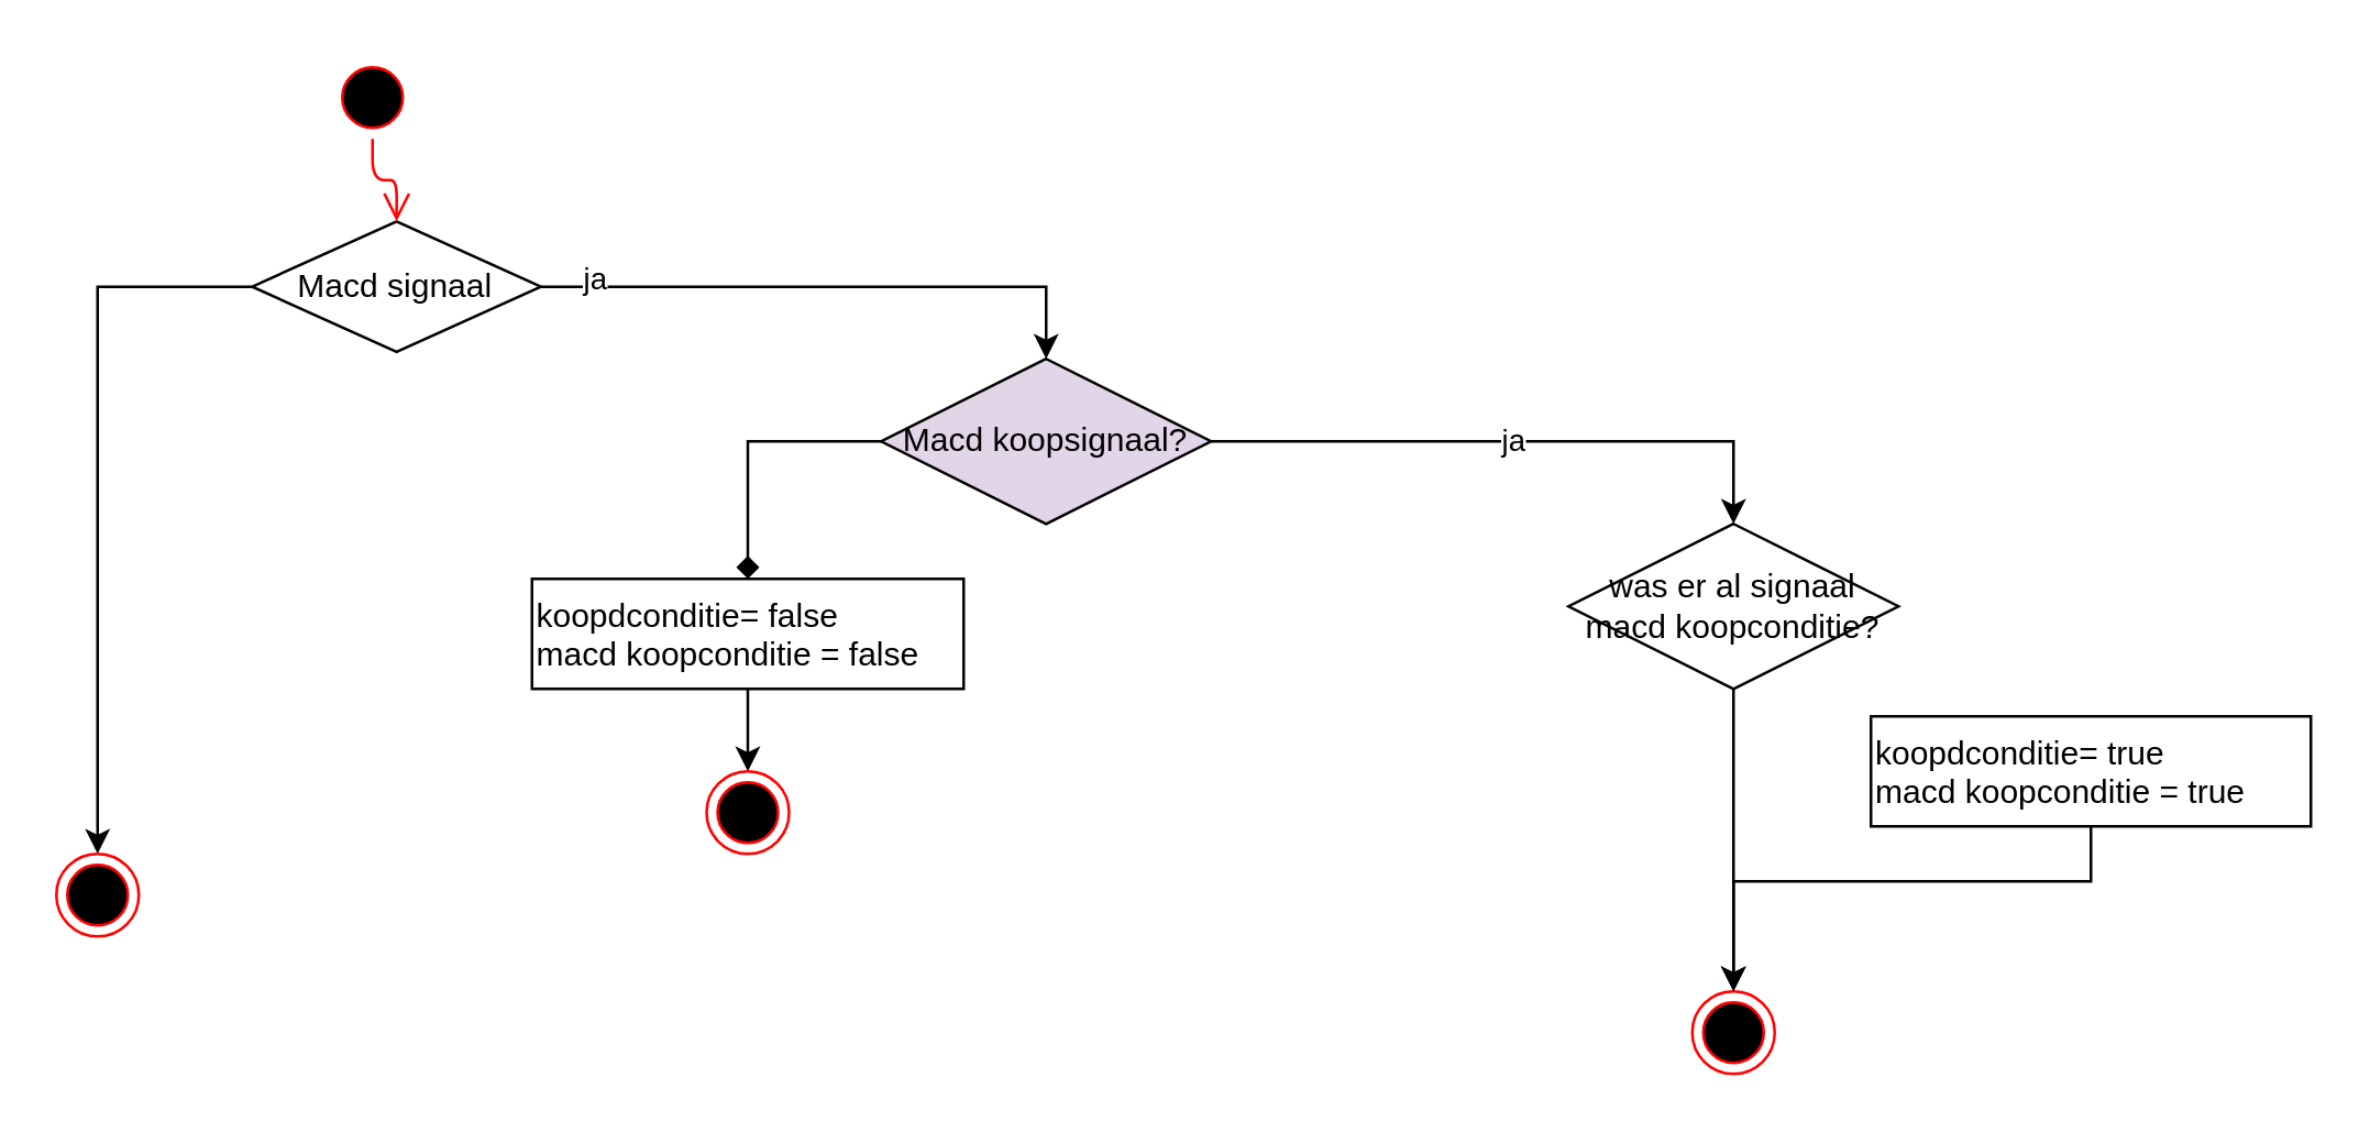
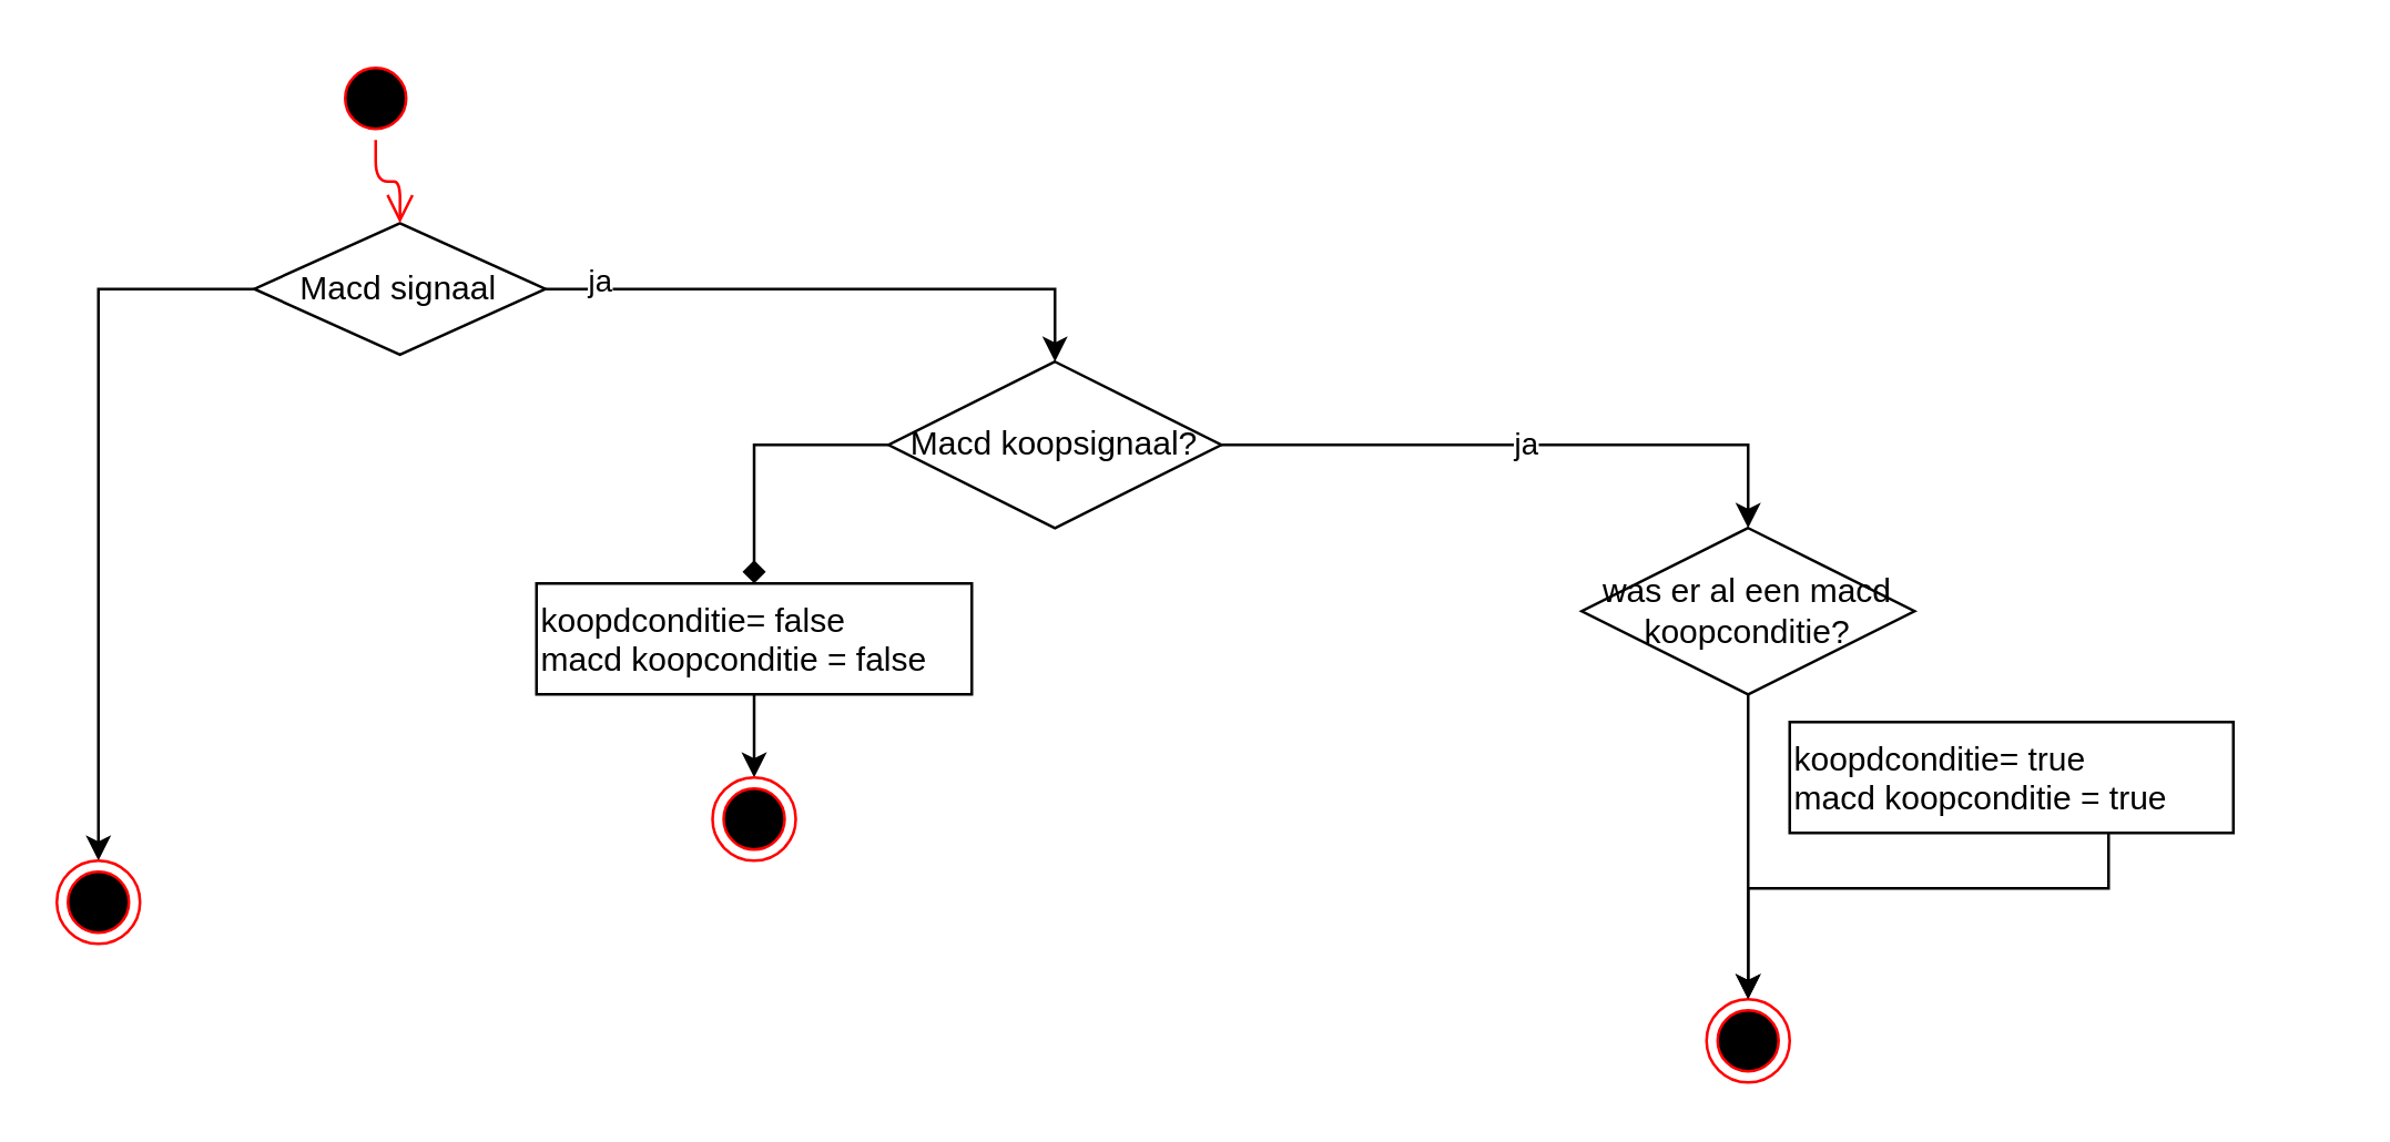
- <mxCell id="7" value="Macd koopsignaal?" style="rhombus;whiteSpace=wrap;html=1;fillColor=#e1d5e7;" vertex="1" parent="1"><mxGeometry x="320" y="130" width="120" height="60" as="geometry" /></mxCell>
+ <mxCell id="7" value="Macd koopsignaal?" style="rhombus;whiteSpace=wrap;html=1;" vertex="1" parent="1"><mxGeometry x="320" y="130" width="120" height="60" as="geometry" /></mxCell>
- <mxCell id="19" value="was er al signaal macd koopconditie?" style="rhombus;whiteSpace=wrap;html=1;" vertex="1" parent="1"><mxGeometry x="570" y="190" width="120" height="60" as="geometry" /></mxCell>
+ <mxCell id="19" value="was er al een macd koopconditie?" style="rhombus;whiteSpace=wrap;html=1;" vertex="1" parent="1"><mxGeometry x="570" y="190" width="120" height="60" as="geometry" /></mxCell>
- <mxCell id="5" value="&lt;div&gt;koopdconditie= true&lt;/div&gt;&lt;div&gt;macd koopconditie = true&lt;br&gt;&lt;/div&gt;" style="rounded=0;whiteSpace=wrap;html=1;align=left;verticalAlign=top;" vertex="1" parent="1"><mxGeometry x="680" y="260" width="160" height="40" as="geometry" /></mxCell>
+ <mxCell id="5" value="&lt;div&gt;koopdconditie= true&lt;/div&gt;&lt;div&gt;macd koopconditie = true&lt;br&gt;&lt;/div&gt;" style="rounded=0;whiteSpace=wrap;html=1;align=left;verticalAlign=top;" vertex="1" parent="1"><mxGeometry x="645" y="260" width="160" height="40" as="geometry" /></mxCell>
